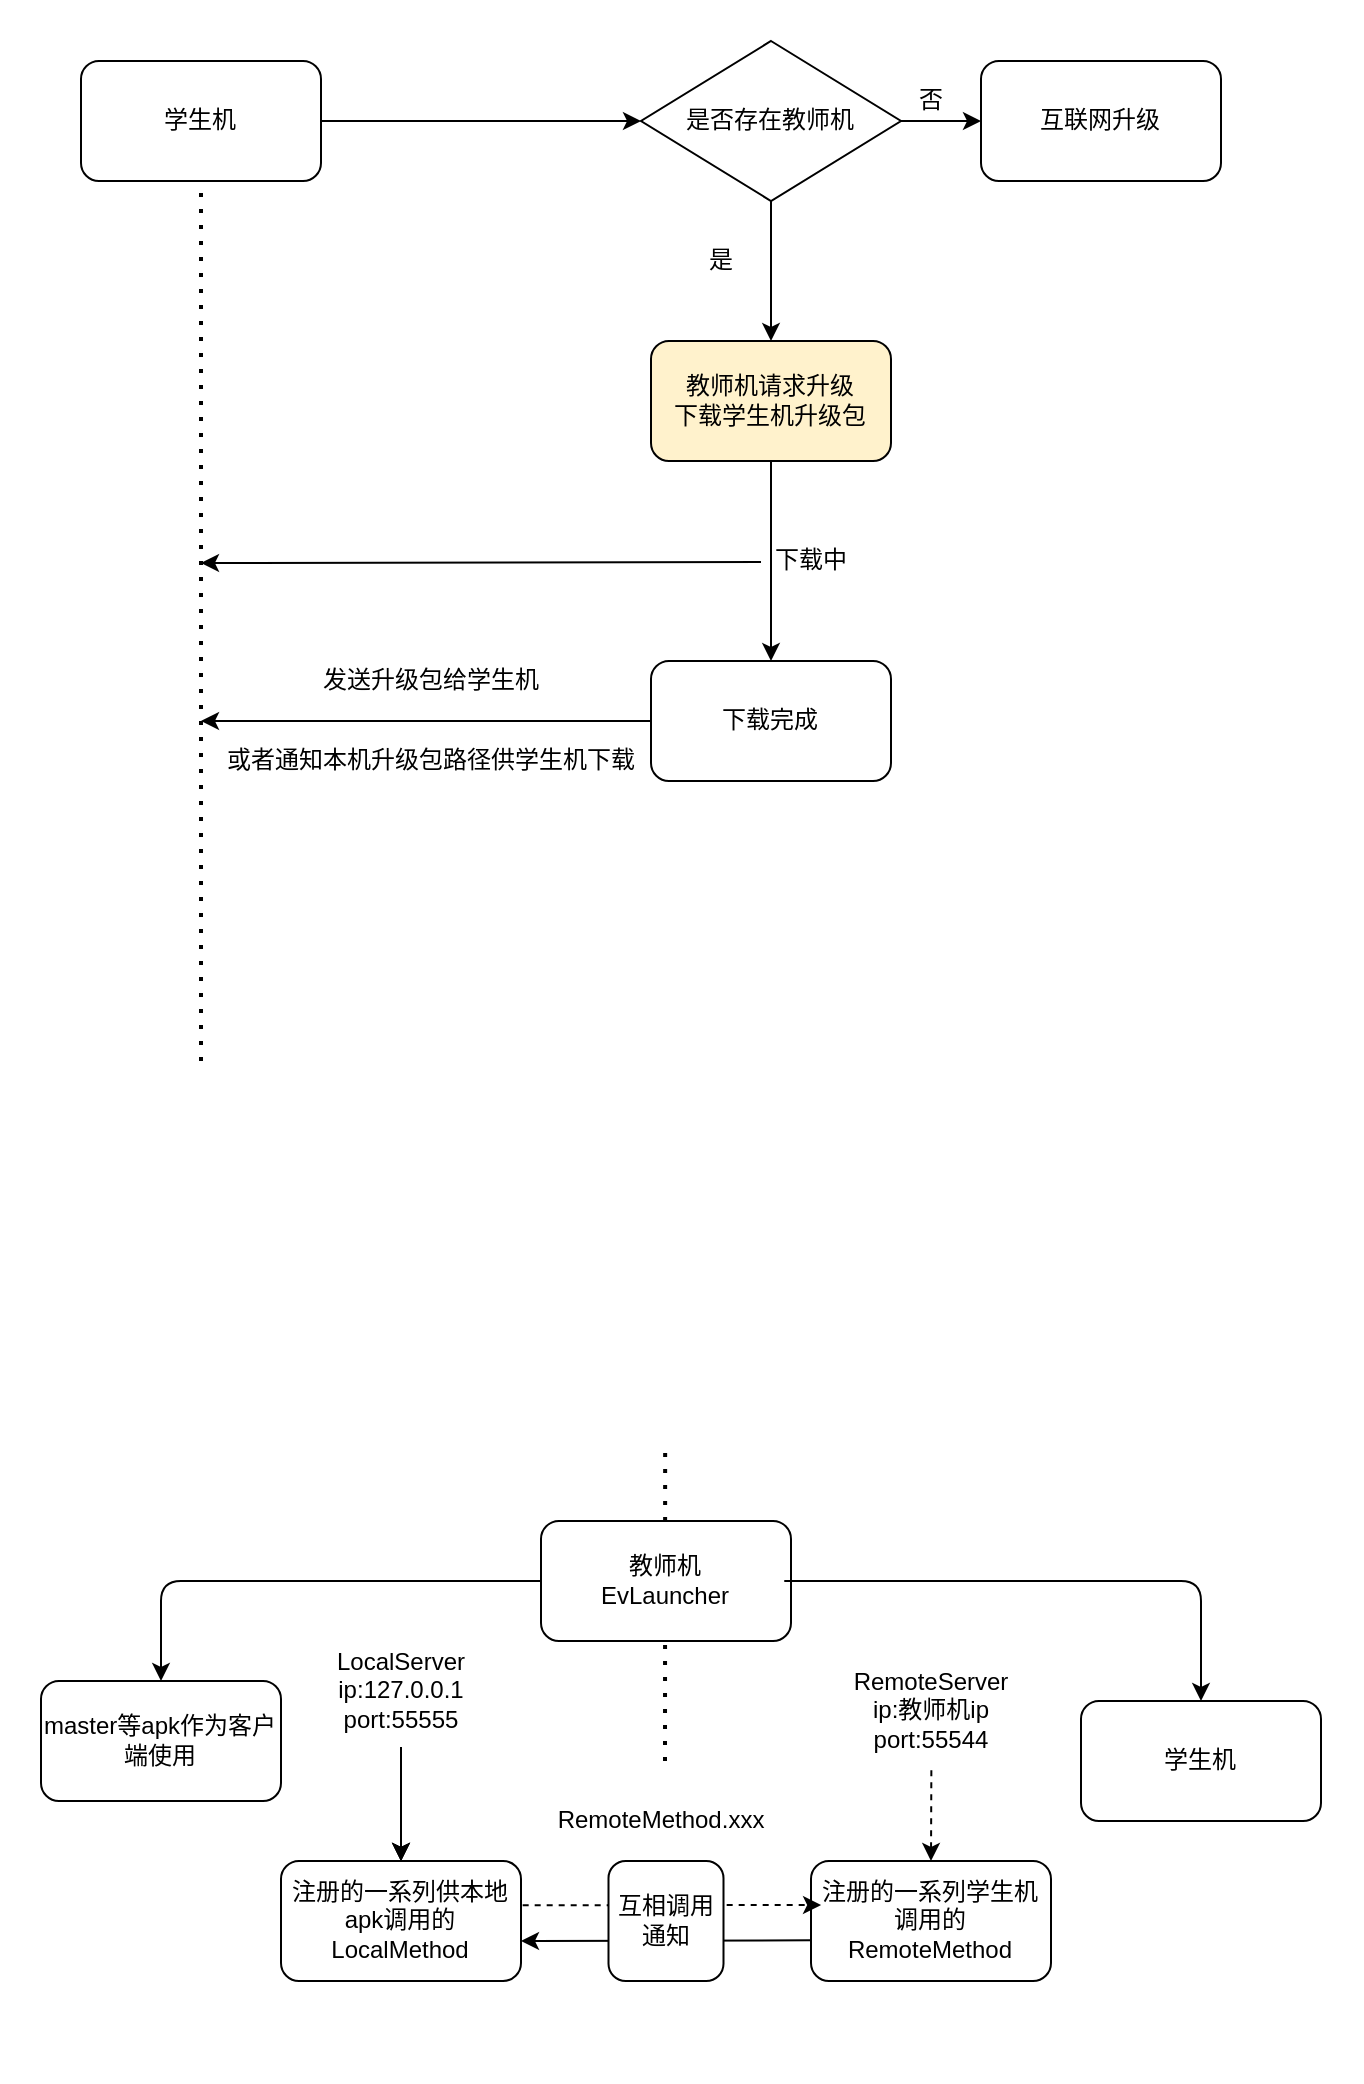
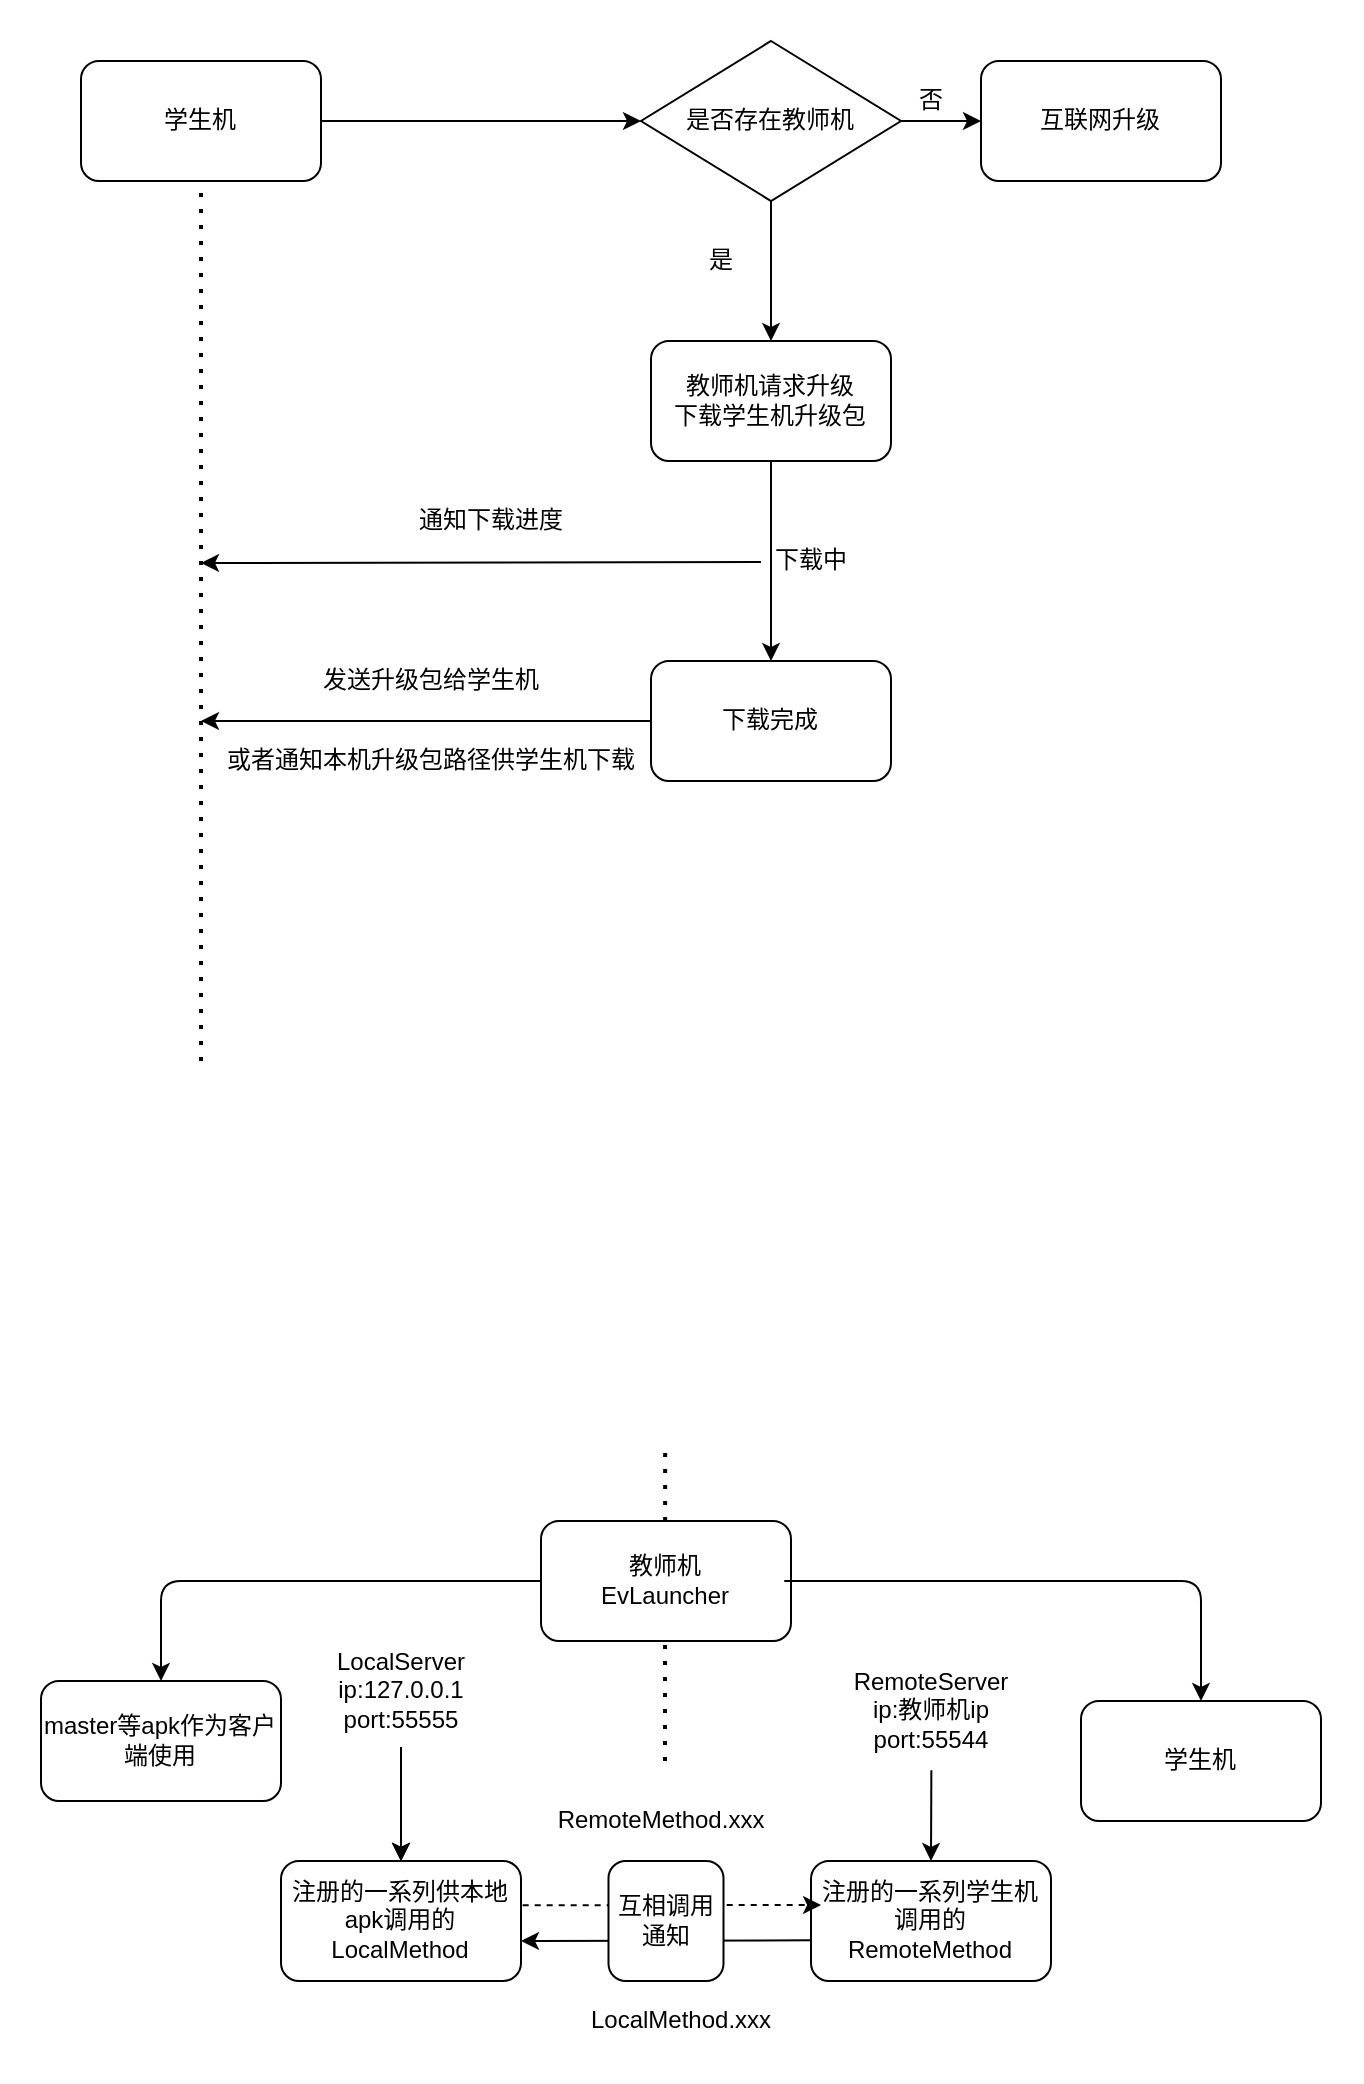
- <mxCell id="11" value="教师机请求升级&lt;br&gt;下载学生机升级包" style="rounded=1;whiteSpace=wrap;html=1;fillColor=#fff2cc;" vertex="1" parent="1"><mxGeometry x="325" y="170" width="120" height="60" as="geometry" /></mxCell>
+ <mxCell id="11" value="教师机请求升级&lt;br&gt;下载学生机升级包" style="rounded=1;whiteSpace=wrap;html=1;" vertex="1" parent="1"><mxGeometry x="325" y="170" width="120" height="60" as="geometry" /></mxCell>
+ <mxCell id="14" value="通知下载进度" style="text;html=1;align=center;verticalAlign=middle;resizable=0;points=[];autosize=1;" vertex="1" parent="1"><mxGeometry x="200" y="250" width="90" height="20" as="geometry" /></mxCell>
- <mxCell id="33" value="" style="endArrow=classic;html=1;exitX=0.502;exitY=1.093;exitDx=0;exitDy=0;exitPerimeter=0;entryX=0.5;entryY=0;entryDx=0;entryDy=0;dashed=1;" edge="1" parent="1" source="23" target="30"><mxGeometry width="50" height="50" relative="1" as="geometry"><mxPoint x="350" y="870" as="sourcePoint" /><mxPoint x="400" y="820" as="targetPoint" /></mxGeometry></mxCell>
+ <mxCell id="33" value="" style="endArrow=classic;html=1;exitX=0.502;exitY=1.093;exitDx=0;exitDy=0;exitPerimeter=0;entryX=0.5;entryY=0;entryDx=0;entryDy=0;" edge="1" parent="1" source="23" target="30"><mxGeometry width="50" height="50" relative="1" as="geometry"><mxPoint x="350" y="870" as="sourcePoint" /><mxPoint x="400" y="820" as="targetPoint" /></mxGeometry></mxCell>
+ <mxCell id="37" value="LocalMethod.xxx" style="text;html=1;align=center;verticalAlign=middle;resizable=0;points=[];autosize=1;" vertex="1" parent="1"><mxGeometry x="285" y="1000" width="110" height="20" as="geometry" /></mxCell>
